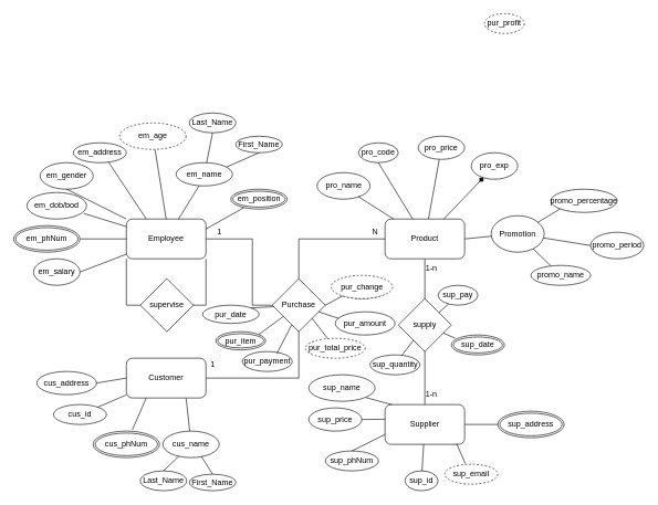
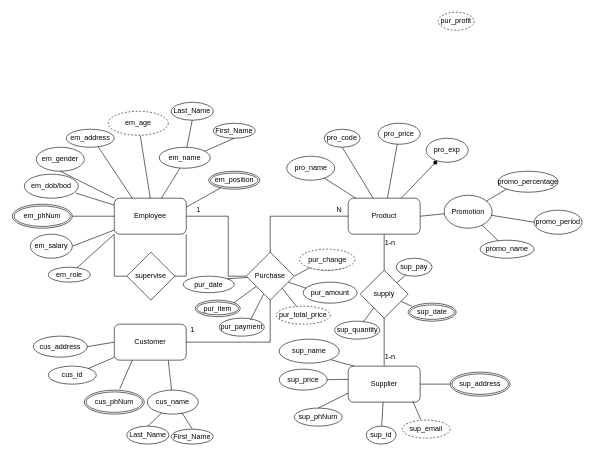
+ <mxCell id="59" value="" style="endArrow=none;html=1;rounded=0;entryX=0;entryY=1;entryDx=0;entryDy=0;" parent="1" source="58" target="9" edge="1"><mxGeometry relative="1" as="geometry"><mxPoint x="-90" y="460" as="sourcePoint" /><mxPoint x="70" y="460" as="targetPoint" /></mxGeometry></mxCell>
+ <mxCell id="58" value="em_role" style="ellipse;whiteSpace=wrap;html=1;align=center;" parent="1" vertex="1"><mxGeometry x="80" y="445" width="70" height="25" as="geometry" /></mxCell>
